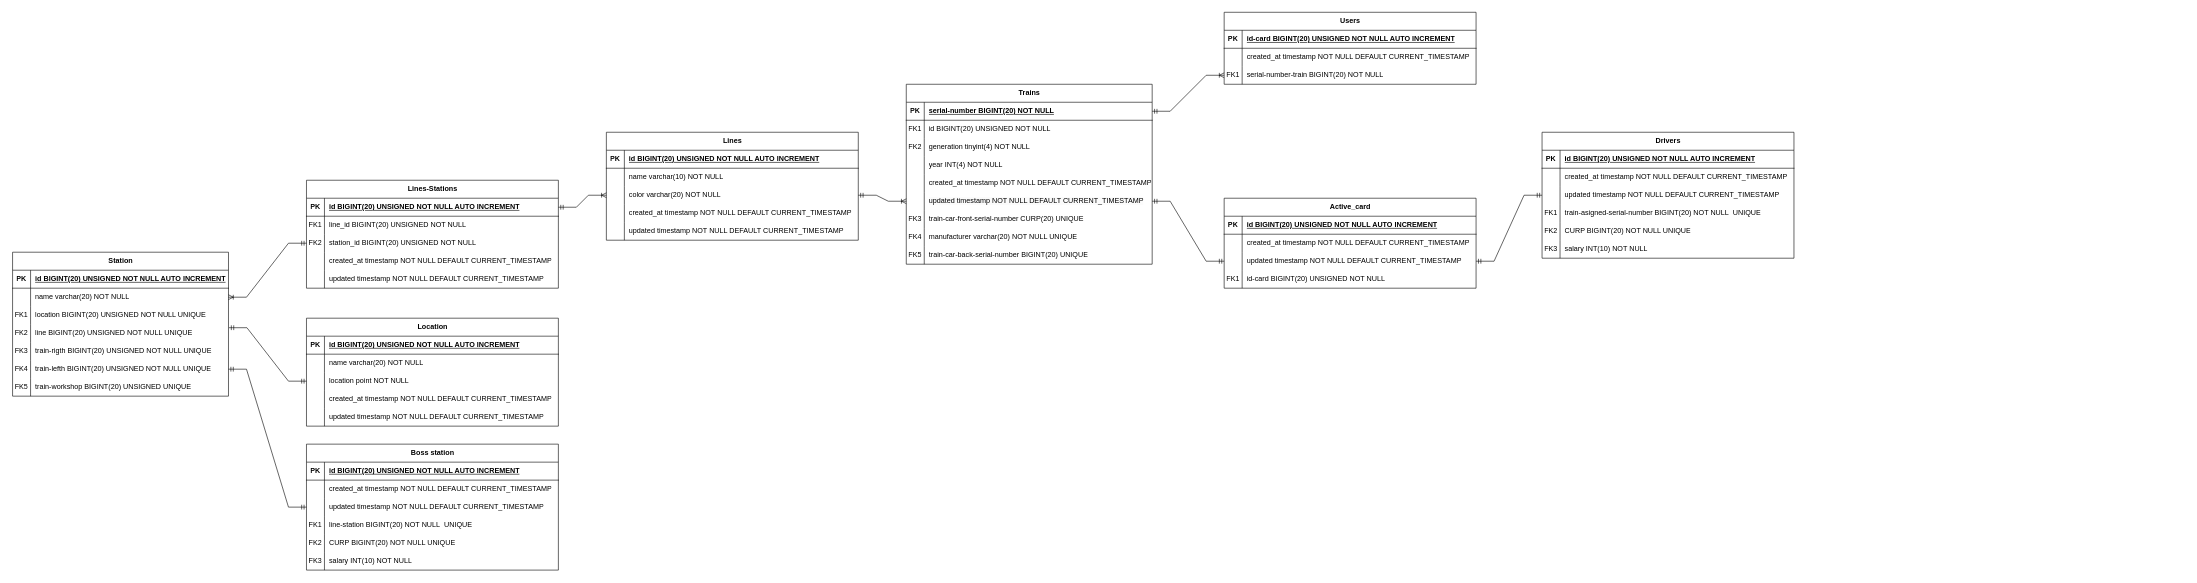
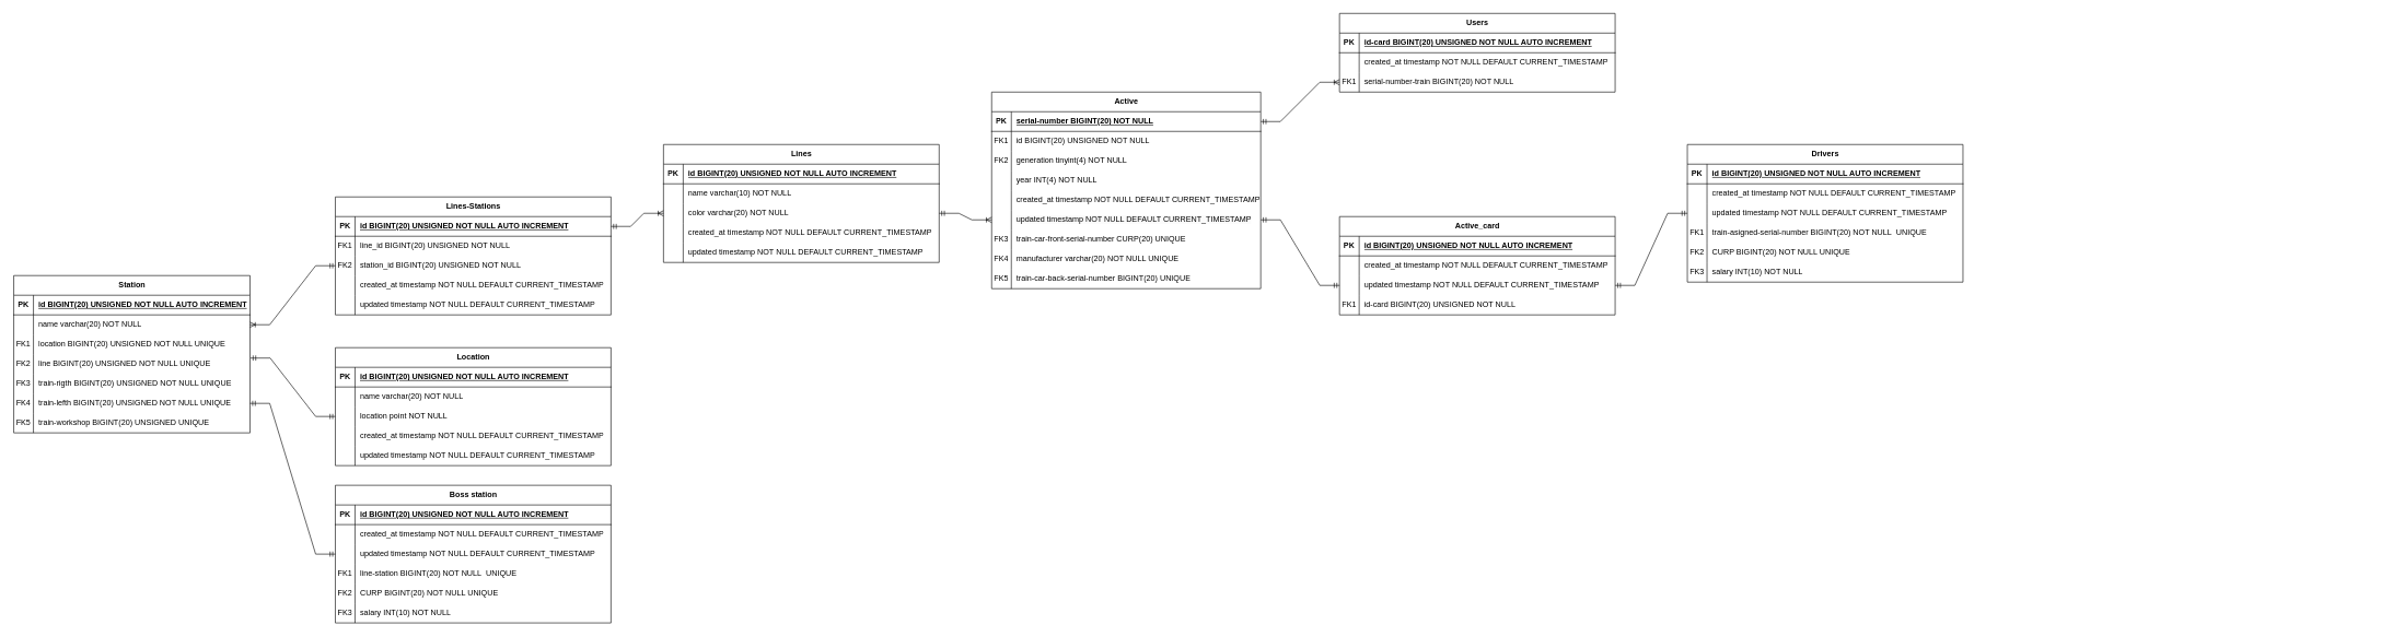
- <mxCell id="18" value="Trains" style="shape=table;startSize=30;container=1;collapsible=1;childLayout=tableLayout;fixedRows=1;rowLines=0;fontStyle=1;align=center;resizeLast=1;html=1;" parent="1" vertex="1"><mxGeometry x="1510" y="140" width="410" height="300" as="geometry" /></mxCell>
+ <mxCell id="18" value="Active" style="shape=table;startSize=30;container=1;collapsible=1;childLayout=tableLayout;fixedRows=1;rowLines=0;fontStyle=1;align=center;resizeLast=1;html=1;" parent="1" vertex="1"><mxGeometry x="1510" y="140" width="410" height="300" as="geometry" /></mxCell>
